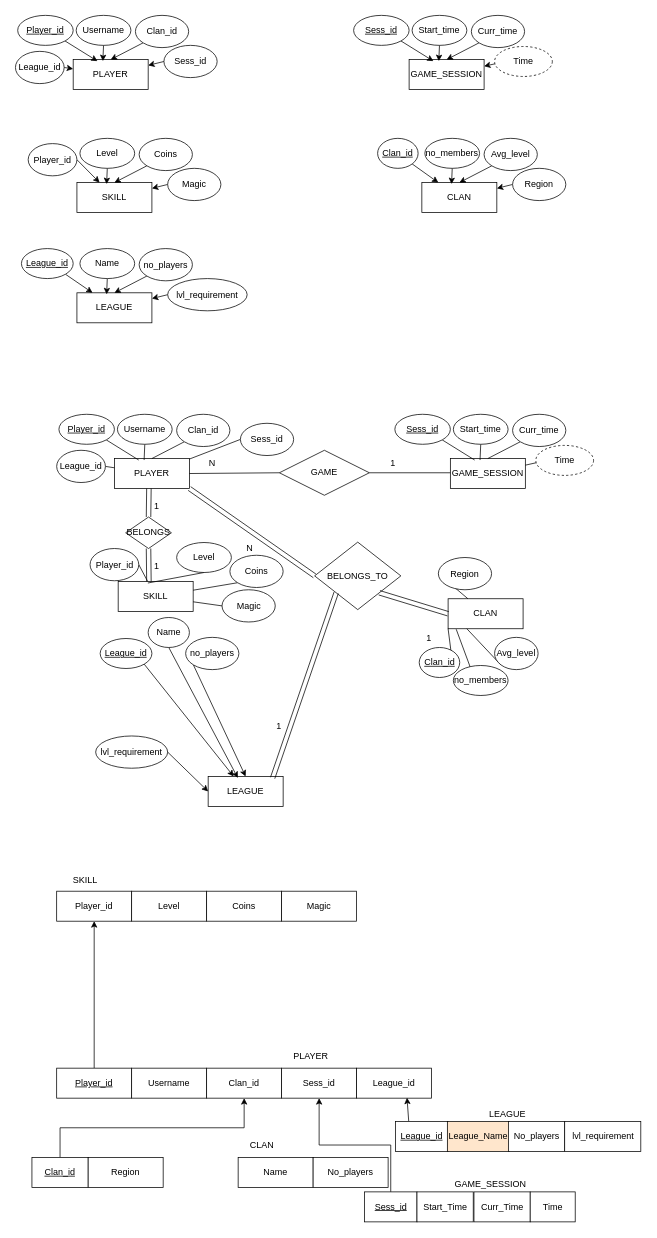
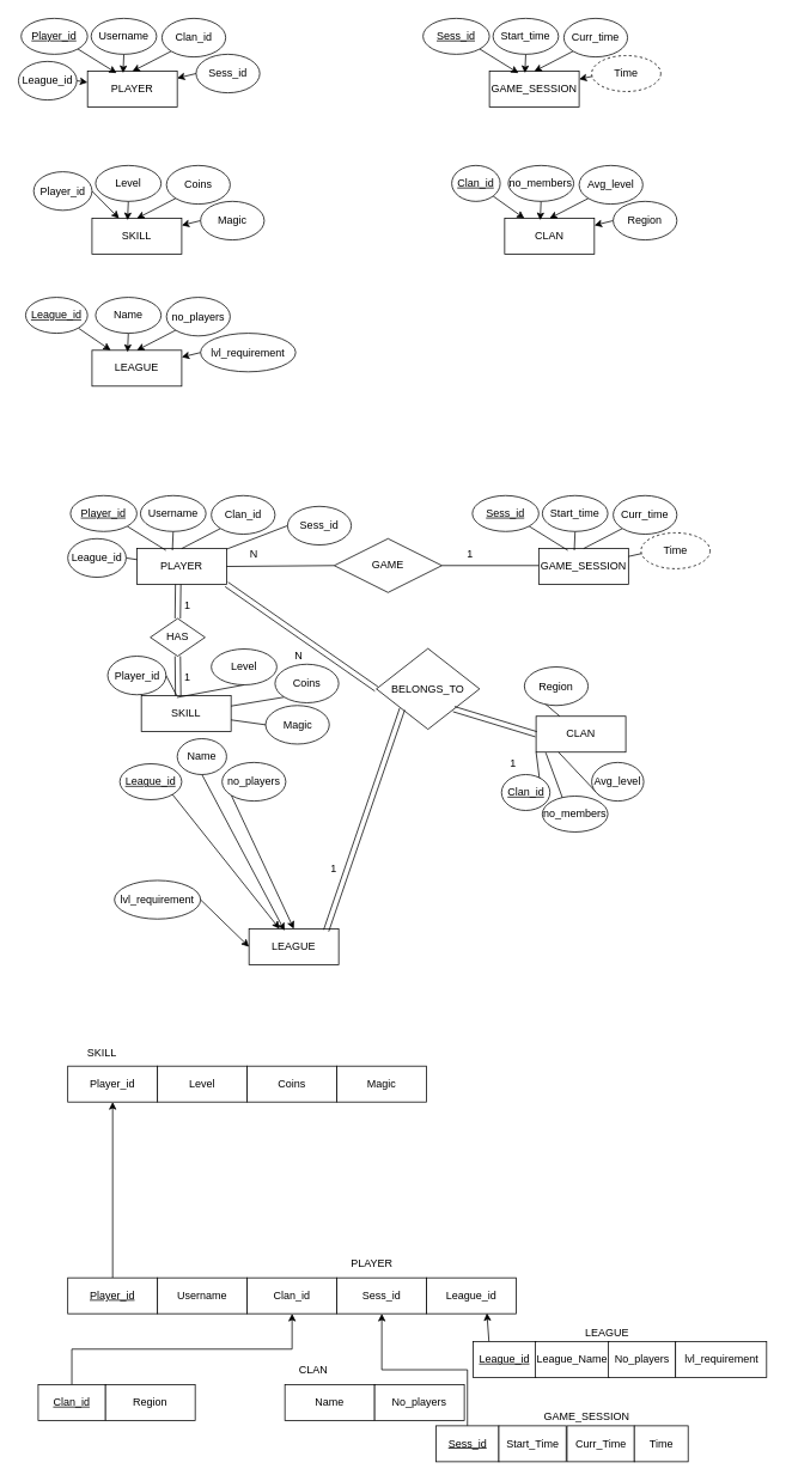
- <mxCell id="99" value="BELONGS" style="shape=rhombus;perimeter=rhombusPerimeter;whiteSpace=wrap;html=1;align=center;" parent="1" vertex="1"><mxGeometry x="167" y="689" width="61" height="42" as="geometry" /></mxCell>
+ <mxCell id="99" value="HAS" style="shape=rhombus;perimeter=rhombusPerimeter;whiteSpace=wrap;html=1;align=center;" parent="1" vertex="1"><mxGeometry x="167" y="689" width="61" height="42" as="geometry" /></mxCell>
- <mxCell id="133" value="League_Name" style="whiteSpace=wrap;html=1;align=center;fillColor=#ffe6cc;" vertex="1" parent="1"><mxGeometry x="596" y="1495" width="83" height="40" as="geometry" /></mxCell>
+ <mxCell id="133" value="League_Name" style="whiteSpace=wrap;html=1;align=center;" vertex="1" parent="1"><mxGeometry x="596" y="1495" width="83" height="40" as="geometry" /></mxCell>
